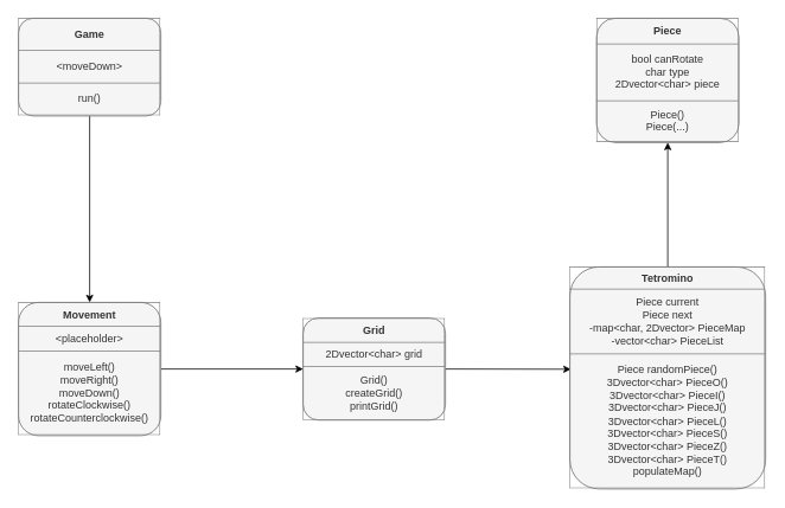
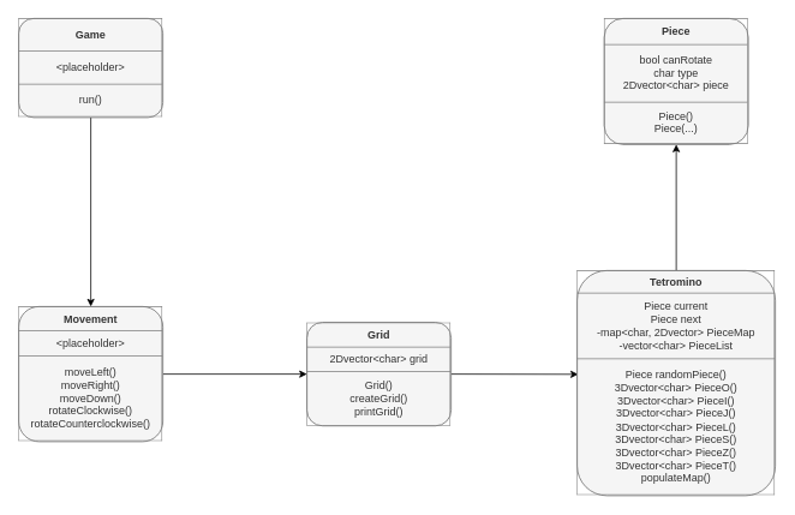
- <mxCell id="3" value="&lt;table border=&quot;1&quot; width=&quot;100%&quot; height=&quot;100%&quot; cellpadding=&quot;4&quot; style=&quot;width:100%;height:100%;border-collapse:collapse;&quot;&gt;&lt;tbody&gt;&lt;tr&gt;&lt;th align=&quot;center&quot;&gt;Game&lt;/th&gt;&lt;/tr&gt;&lt;tr&gt;&lt;td align=&quot;center&quot;&gt;&amp;lt;moveDown&amp;gt;&lt;/td&gt;&lt;/tr&gt;&lt;tr&gt;&lt;td align=&quot;center&quot;&gt;run()&lt;/td&gt;&lt;/tr&gt;&lt;/tbody&gt;&lt;/table&gt;" style="text;html=1;whiteSpace=wrap;strokeColor=#666666;fillColor=#f5f5f5;overflow=fill;fontColor=#333333;rounded=1;" parent="1" vertex="1"><mxGeometry x="20" y="20" width="160" height="110" as="geometry" /></mxCell>
+ <mxCell id="3" value="&lt;table border=&quot;1&quot; width=&quot;100%&quot; height=&quot;100%&quot; cellpadding=&quot;4&quot; style=&quot;width:100%;height:100%;border-collapse:collapse;&quot;&gt;&lt;tbody&gt;&lt;tr&gt;&lt;th align=&quot;center&quot;&gt;Game&lt;/th&gt;&lt;/tr&gt;&lt;tr&gt;&lt;td align=&quot;center&quot;&gt;&amp;lt;placeholder&amp;gt;&lt;/td&gt;&lt;/tr&gt;&lt;tr&gt;&lt;td align=&quot;center&quot;&gt;run()&lt;/td&gt;&lt;/tr&gt;&lt;/tbody&gt;&lt;/table&gt;" style="text;html=1;whiteSpace=wrap;strokeColor=#666666;fillColor=#f5f5f5;overflow=fill;fontColor=#333333;rounded=1;" parent="1" vertex="1"><mxGeometry x="20" y="20" width="160" height="110" as="geometry" /></mxCell>
